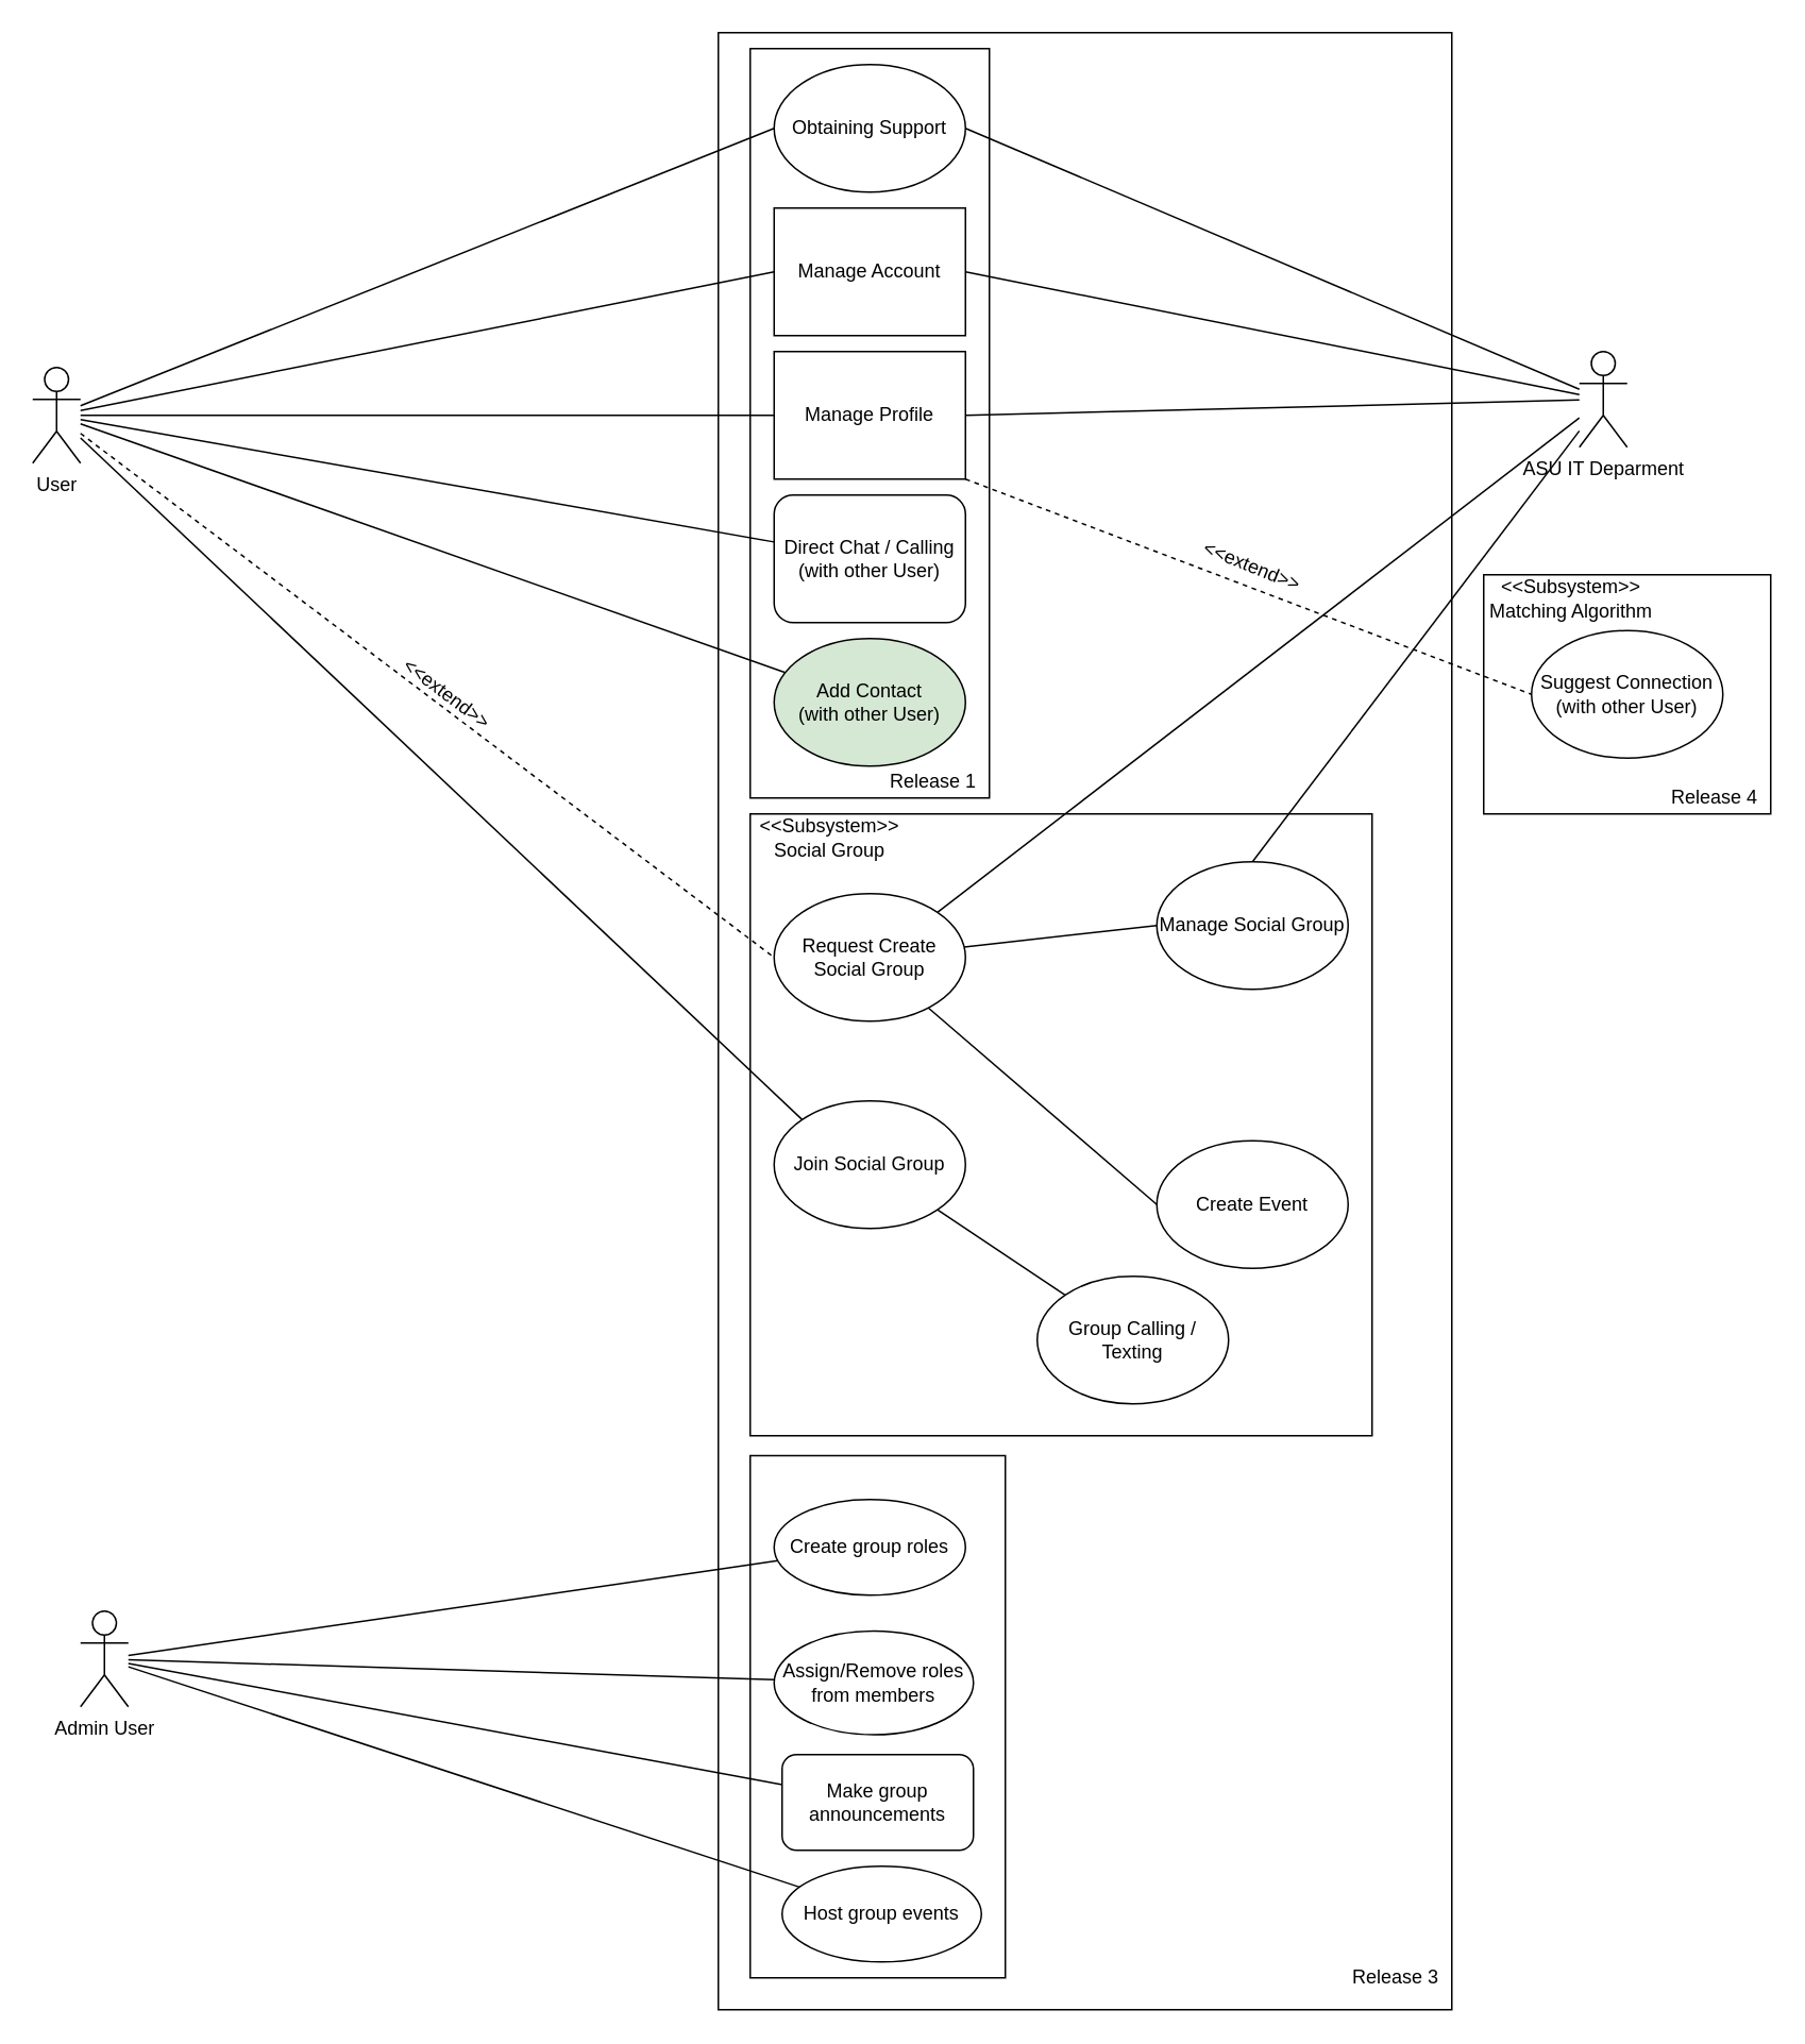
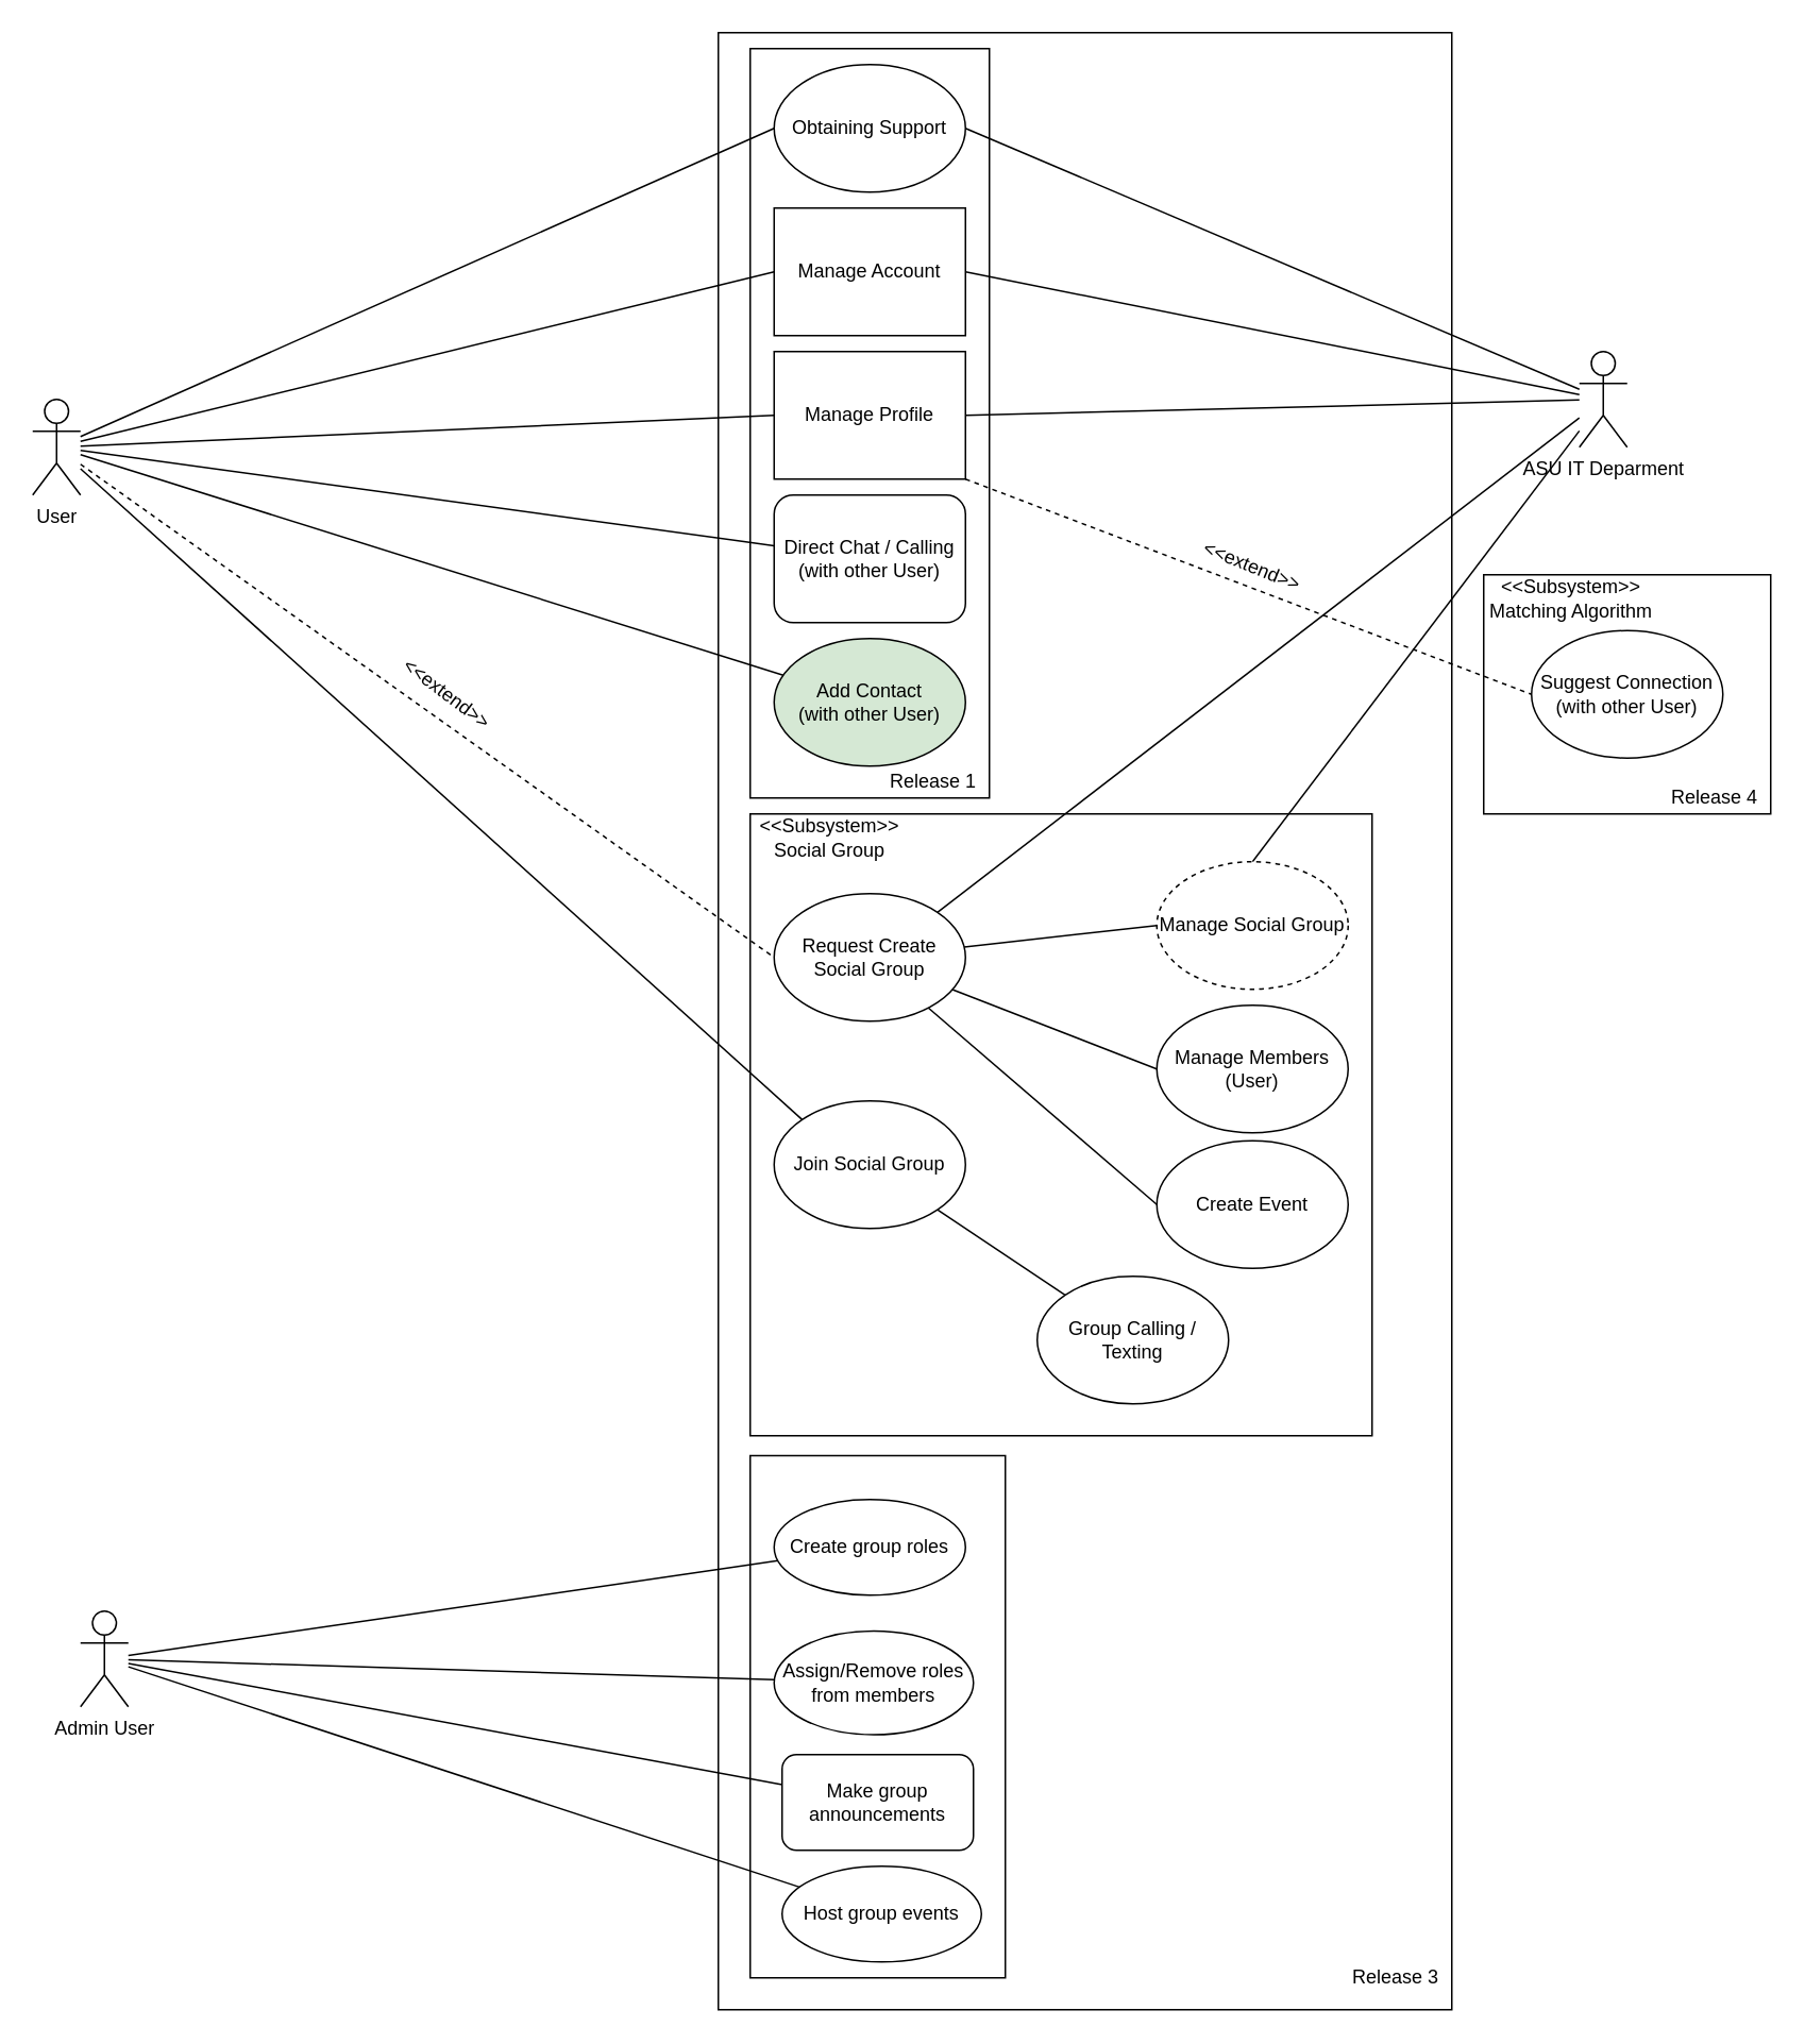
- <mxCell id="10" value="User" style="shape=umlActor;verticalLabelPosition=bottom;verticalAlign=top;html=1;outlineConnect=0;" parent="1" vertex="1"><mxGeometry x="20" y="230" width="30" height="60" as="geometry" /></mxCell>
+ <mxCell id="10" value="User" style="shape=umlActor;verticalLabelPosition=bottom;verticalAlign=top;html=1;outlineConnect=0;" parent="1" vertex="1"><mxGeometry x="20" y="250" width="30" height="60" as="geometry" /></mxCell>
- <mxCell id="32" value="Manage Social Group" style="ellipse;whiteSpace=wrap;html=1;" parent="1" vertex="1"><mxGeometry x="725" y="540" width="120" height="80" as="geometry" /></mxCell>
+ <mxCell id="32" value="Manage Social Group" style="ellipse;whiteSpace=wrap;html=1;dashed=1;" parent="1" vertex="1"><mxGeometry x="725" y="540" width="120" height="80" as="geometry" /></mxCell>
+ <mxCell id="37" style="edgeStyle=none;rounded=0;orthogonalLoop=1;jettySize=auto;html=1;entryX=0;entryY=0.5;entryDx=0;entryDy=0;endArrow=none;endFill=0;" parent="1" source="39" target="33" edge="1"><mxGeometry relative="1" as="geometry" /></mxCell>
+ <mxCell id="33" value="Manage Members (User)" style="ellipse;whiteSpace=wrap;html=1;" parent="1" vertex="1"><mxGeometry x="725" y="630" width="120" height="80" as="geometry" /></mxCell>
